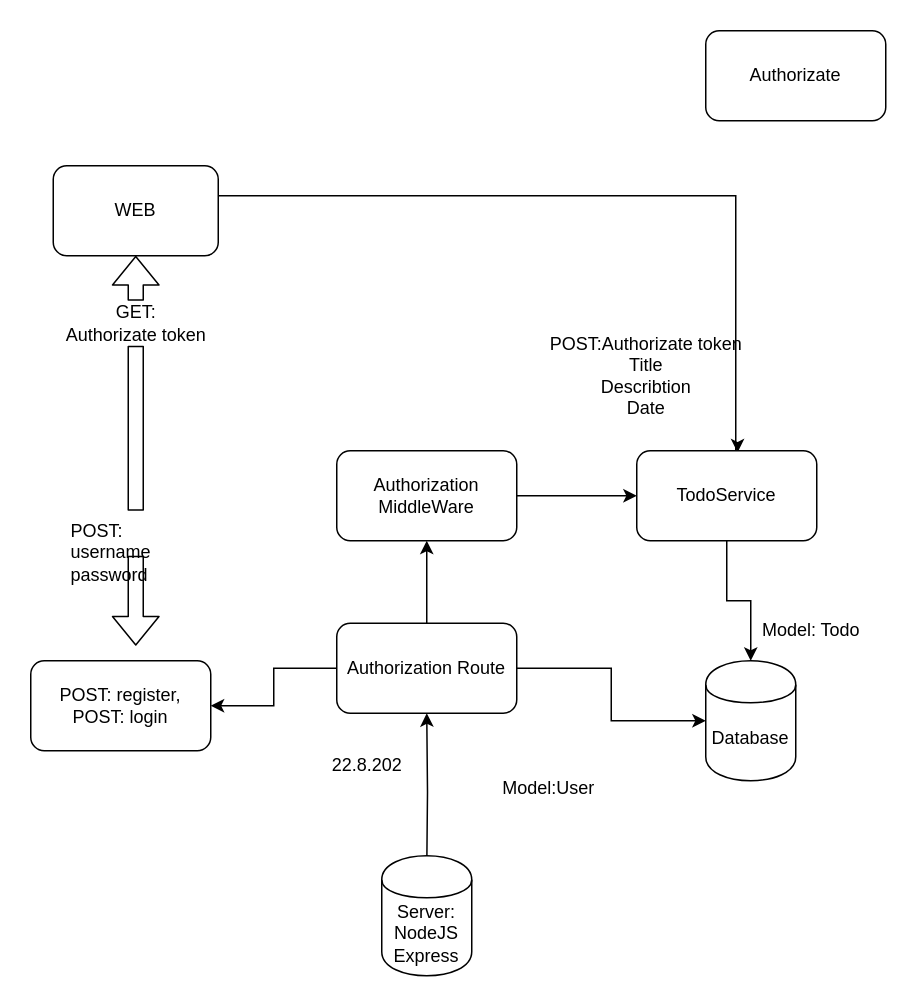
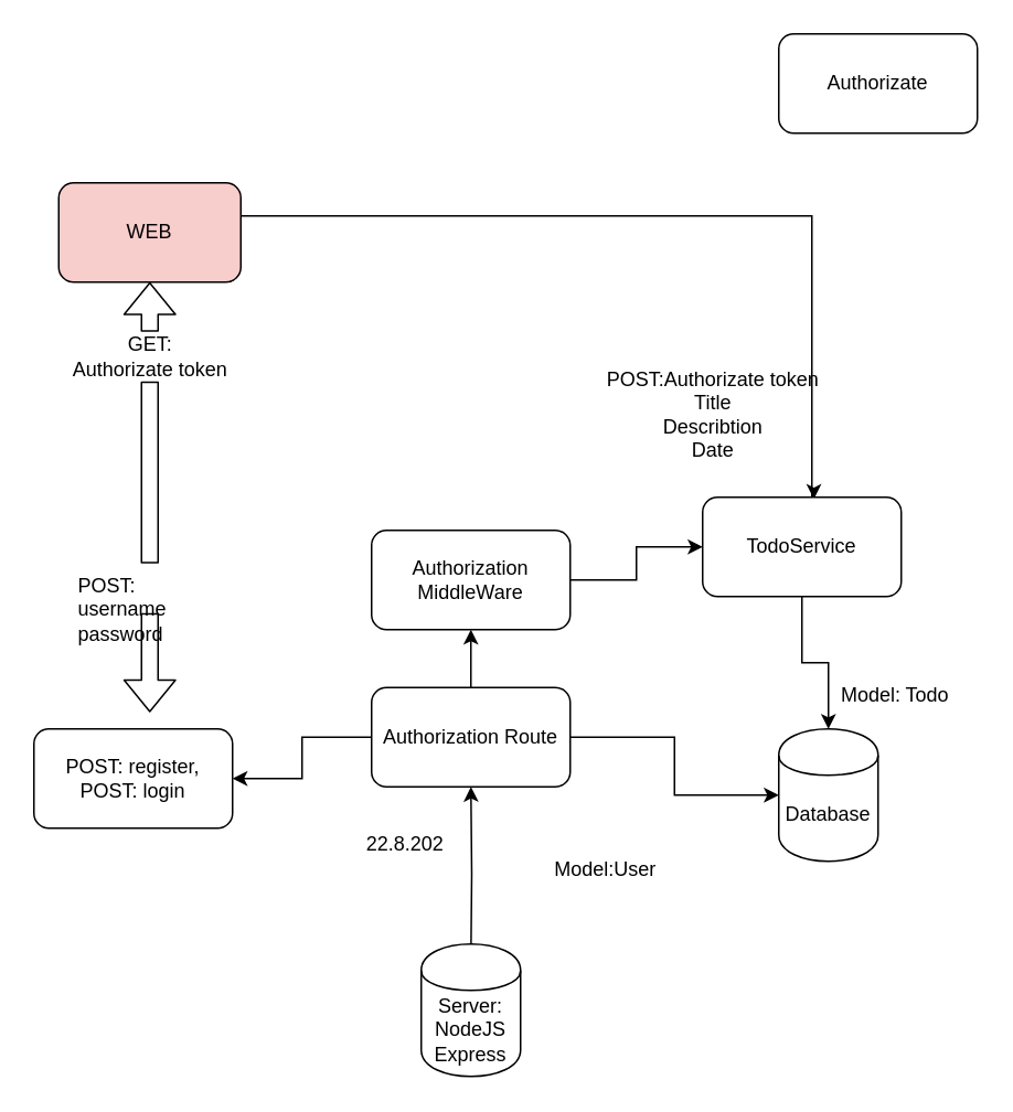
- <mxCell id="4" value="WEB" style="rounded=1;whiteSpace=wrap;html=1;" parent="1" vertex="1"><mxGeometry x="35" y="110" width="110" height="60" as="geometry" /></mxCell>
+ <mxCell id="4" value="WEB" style="rounded=1;whiteSpace=wrap;html=1;fillColor=#f8cecc;" parent="1" vertex="1"><mxGeometry x="35" y="110" width="110" height="60" as="geometry" /></mxCell>
- <mxCell id="11" value="Authorization MiddleWare" style="whiteSpace=wrap;html=1;rounded=1;" parent="1" vertex="1"><mxGeometry x="224" y="300" width="120" height="60" as="geometry" /></mxCell>
+ <mxCell id="11" value="Authorization MiddleWare" style="whiteSpace=wrap;html=1;rounded=1;" parent="1" vertex="1"><mxGeometry x="224" y="320" width="120" height="60" as="geometry" /></mxCell>
